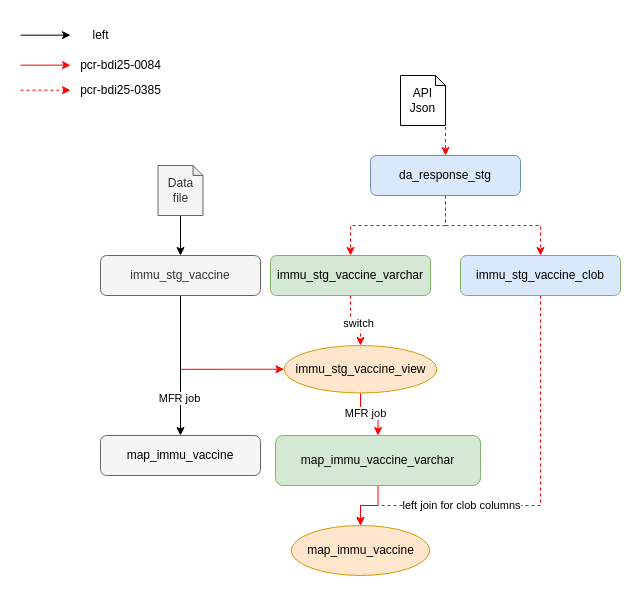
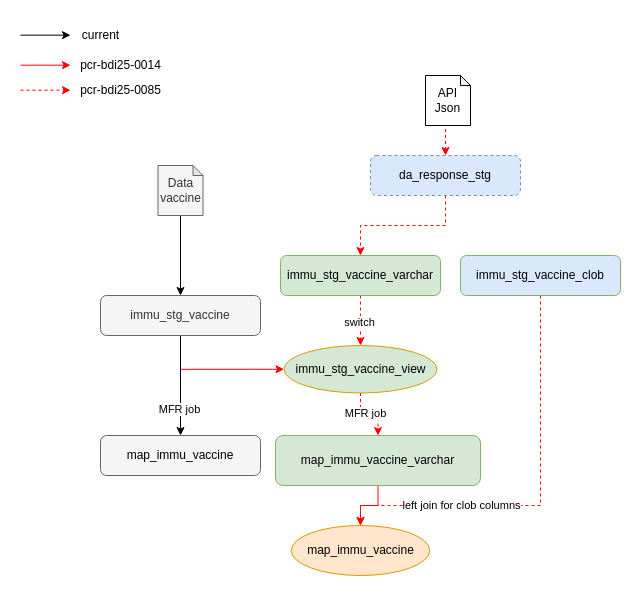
- <mxCell id="31" value="left" style="text;html=1;align=center;verticalAlign=middle;resizable=0;points=[];autosize=1;strokeColor=none;fillColor=none;" vertex="1" parent="1"><mxGeometry x="70" y="20" width="60" height="30" as="geometry" /></mxCell>
+ <mxCell id="31" value="current" style="text;html=1;align=center;verticalAlign=middle;resizable=0;points=[];autosize=1;strokeColor=none;fillColor=none;" vertex="1" parent="1"><mxGeometry x="70" y="20" width="60" height="30" as="geometry" /></mxCell>
- <mxCell id="27" value="pcr-bdi25-0084" style="text;html=1;align=center;verticalAlign=middle;resizable=0;points=[];autosize=1;strokeColor=none;fillColor=none;" vertex="1" parent="1"><mxGeometry x="70" y="50" width="100" height="30" as="geometry" /></mxCell>
+ <mxCell id="27" value="pcr-bdi25-0014" style="text;html=1;align=center;verticalAlign=middle;resizable=0;points=[];autosize=1;strokeColor=none;fillColor=none;" vertex="1" parent="1"><mxGeometry x="70" y="50" width="100" height="30" as="geometry" /></mxCell>
- <mxCell id="29" value="pcr-bdi25-0385" style="text;html=1;align=center;verticalAlign=middle;resizable=0;points=[];autosize=1;strokeColor=none;fillColor=none;" vertex="1" parent="1"><mxGeometry x="70" y="75" width="100" height="30" as="geometry" /></mxCell>
+ <mxCell id="29" value="pcr-bdi25-0085" style="text;html=1;align=center;verticalAlign=middle;resizable=0;points=[];autosize=1;strokeColor=none;fillColor=none;" vertex="1" parent="1"><mxGeometry x="70" y="75" width="100" height="30" as="geometry" /></mxCell>
- <mxCell id="22" value="API Json" style="shape=note;whiteSpace=wrap;html=1;backgroundOutline=1;darkOpacity=0.05;size=10;" parent="1" vertex="1"><mxGeometry x="400" y="75" width="45" height="50" as="geometry" /></mxCell>
+ <mxCell id="22" value="API Json" style="shape=note;whiteSpace=wrap;html=1;backgroundOutline=1;darkOpacity=0.05;size=10;" parent="1" vertex="1"><mxGeometry x="425" y="75" width="45" height="50" as="geometry" /></mxCell>
- <mxCell id="16" value="da_response_stg" style="rounded=1;whiteSpace=wrap;html=1;fillColor=#dae8fc;strokeColor=#6c8ebf;" parent="1" vertex="1"><mxGeometry x="370" y="155" width="150" height="40" as="geometry" /></mxCell>
+ <mxCell id="16" value="da_response_stg" style="rounded=1;whiteSpace=wrap;html=1;fillColor=#dae8fc;strokeColor=#6c8ebf;dashed=1;" parent="1" vertex="1"><mxGeometry x="370" y="155" width="150" height="40" as="geometry" /></mxCell>
- <mxCell id="24" value="Data file" style="shape=note;whiteSpace=wrap;html=1;backgroundOutline=1;darkOpacity=0.05;size=10;fillColor=#f5f5f5;fontColor=#333333;strokeColor=#666666;" vertex="1" parent="1"><mxGeometry x="157.5" y="165" width="45" height="50" as="geometry" /></mxCell>
+ <mxCell id="24" value="Data vaccine" style="shape=note;whiteSpace=wrap;html=1;backgroundOutline=1;darkOpacity=0.05;size=10;fillColor=#f5f5f5;fontColor=#333333;strokeColor=#666666;" vertex="1" parent="1"><mxGeometry x="157.5" y="165" width="45" height="50" as="geometry" /></mxCell>
- <mxCell id="15" style="edgeStyle=orthogonalEdgeStyle;rounded=0;orthogonalLoop=1;jettySize=auto;html=1;exitX=0.5;exitY=1;exitDx=0;exitDy=0;entryX=0.5;entryY=0;entryDx=0;entryDy=0;dashed=1;strokeColor=#FF0000;" parent="1" source="16" target="13" edge="1"><mxGeometry relative="1" as="geometry" /></mxCell>
- <mxCell id="8" value="&lt;span style=&quot;font-size: 12px;&quot;&gt;immu_stg_vaccine&lt;/span&gt;" style="rounded=1;whiteSpace=wrap;html=1;align=center;fillColor=#f5f5f5;fontColor=#333333;strokeColor=#666666;" parent="1" vertex="1"><mxGeometry x="100" y="255" width="160" height="40" as="geometry" /></mxCell>
+ <mxCell id="8" value="&lt;span style=&quot;font-size: 12px;&quot;&gt;immu_stg_vaccine&lt;/span&gt;" style="rounded=1;whiteSpace=wrap;html=1;align=center;fillColor=#f5f5f5;fontColor=#333333;strokeColor=#666666;" parent="1" vertex="1"><mxGeometry x="100" y="295" width="160" height="40" as="geometry" /></mxCell>
- <mxCell id="4" value="&lt;span style=&quot;font-size: 12px;&quot;&gt;immu_stg_vaccine_varchar&lt;/span&gt;" style="rounded=1;whiteSpace=wrap;html=1;fillColor=#d5e8d4;strokeColor=#82b366;" parent="1" vertex="1"><mxGeometry x="270" y="255" width="160" height="40" as="geometry" /></mxCell>
+ <mxCell id="4" value="&lt;span style=&quot;font-size: 12px;&quot;&gt;immu_stg_vaccine_varchar&lt;/span&gt;" style="rounded=1;whiteSpace=wrap;html=1;fillColor=#d5e8d4;strokeColor=#82b366;" parent="1" vertex="1"><mxGeometry x="280" y="255" width="160" height="40" as="geometry" /></mxCell>
- <mxCell id="19" value="immu_stg_vaccine_view" style="ellipse;whiteSpace=wrap;html=1;fillColor=#ffe6cc;strokeColor=#d79b00;" parent="1" vertex="1"><mxGeometry x="283.5" y="345" width="153" height="47.5" as="geometry" /></mxCell>
+ <mxCell id="19" value="immu_stg_vaccine_view" style="ellipse;whiteSpace=wrap;html=1;fillColor=#d5e8d4;strokeColor=#d79b00;" parent="1" vertex="1"><mxGeometry x="283.5" y="345" width="153" height="47.5" as="geometry" /></mxCell>
- <mxCell id="17" style="edgeStyle=orthogonalEdgeStyle;rounded=0;orthogonalLoop=1;jettySize=auto;html=1;exitX=0.5;exitY=1;exitDx=0;exitDy=0;entryX=0.5;entryY=0;entryDx=0;entryDy=0;strokeColor=#FF0000;" parent="1" source="19" target="10" edge="1"><mxGeometry relative="1" as="geometry" /></mxCell>
+ <mxCell id="17" style="edgeStyle=orthogonalEdgeStyle;rounded=0;orthogonalLoop=1;jettySize=auto;html=1;exitX=0.5;exitY=1;exitDx=0;exitDy=0;entryX=0.5;entryY=0;entryDx=0;entryDy=0;strokeColor=#FF0000;dashed=1;" parent="1" source="19" target="10" edge="1"><mxGeometry relative="1" as="geometry" /></mxCell>
